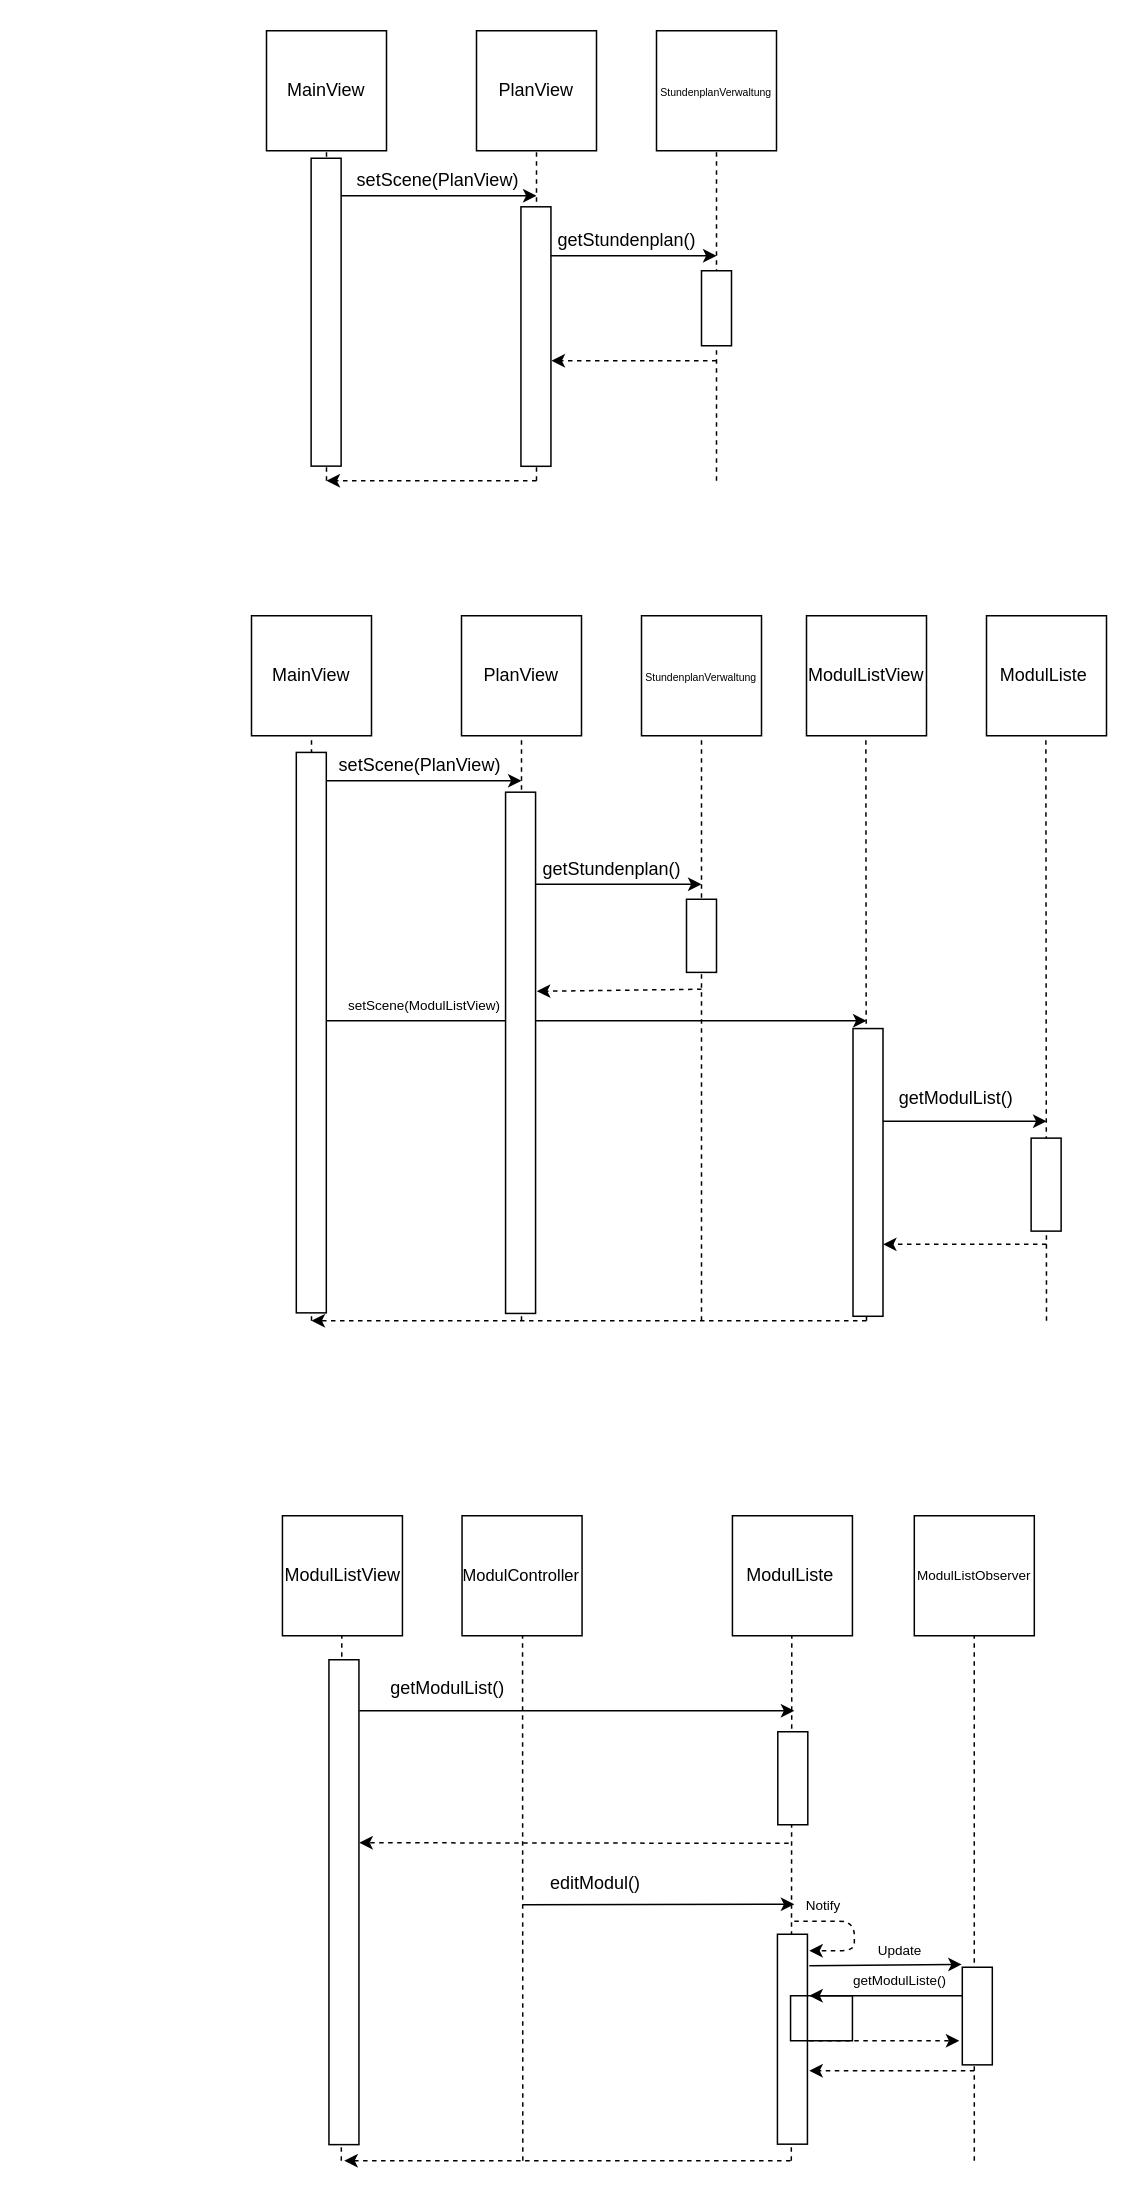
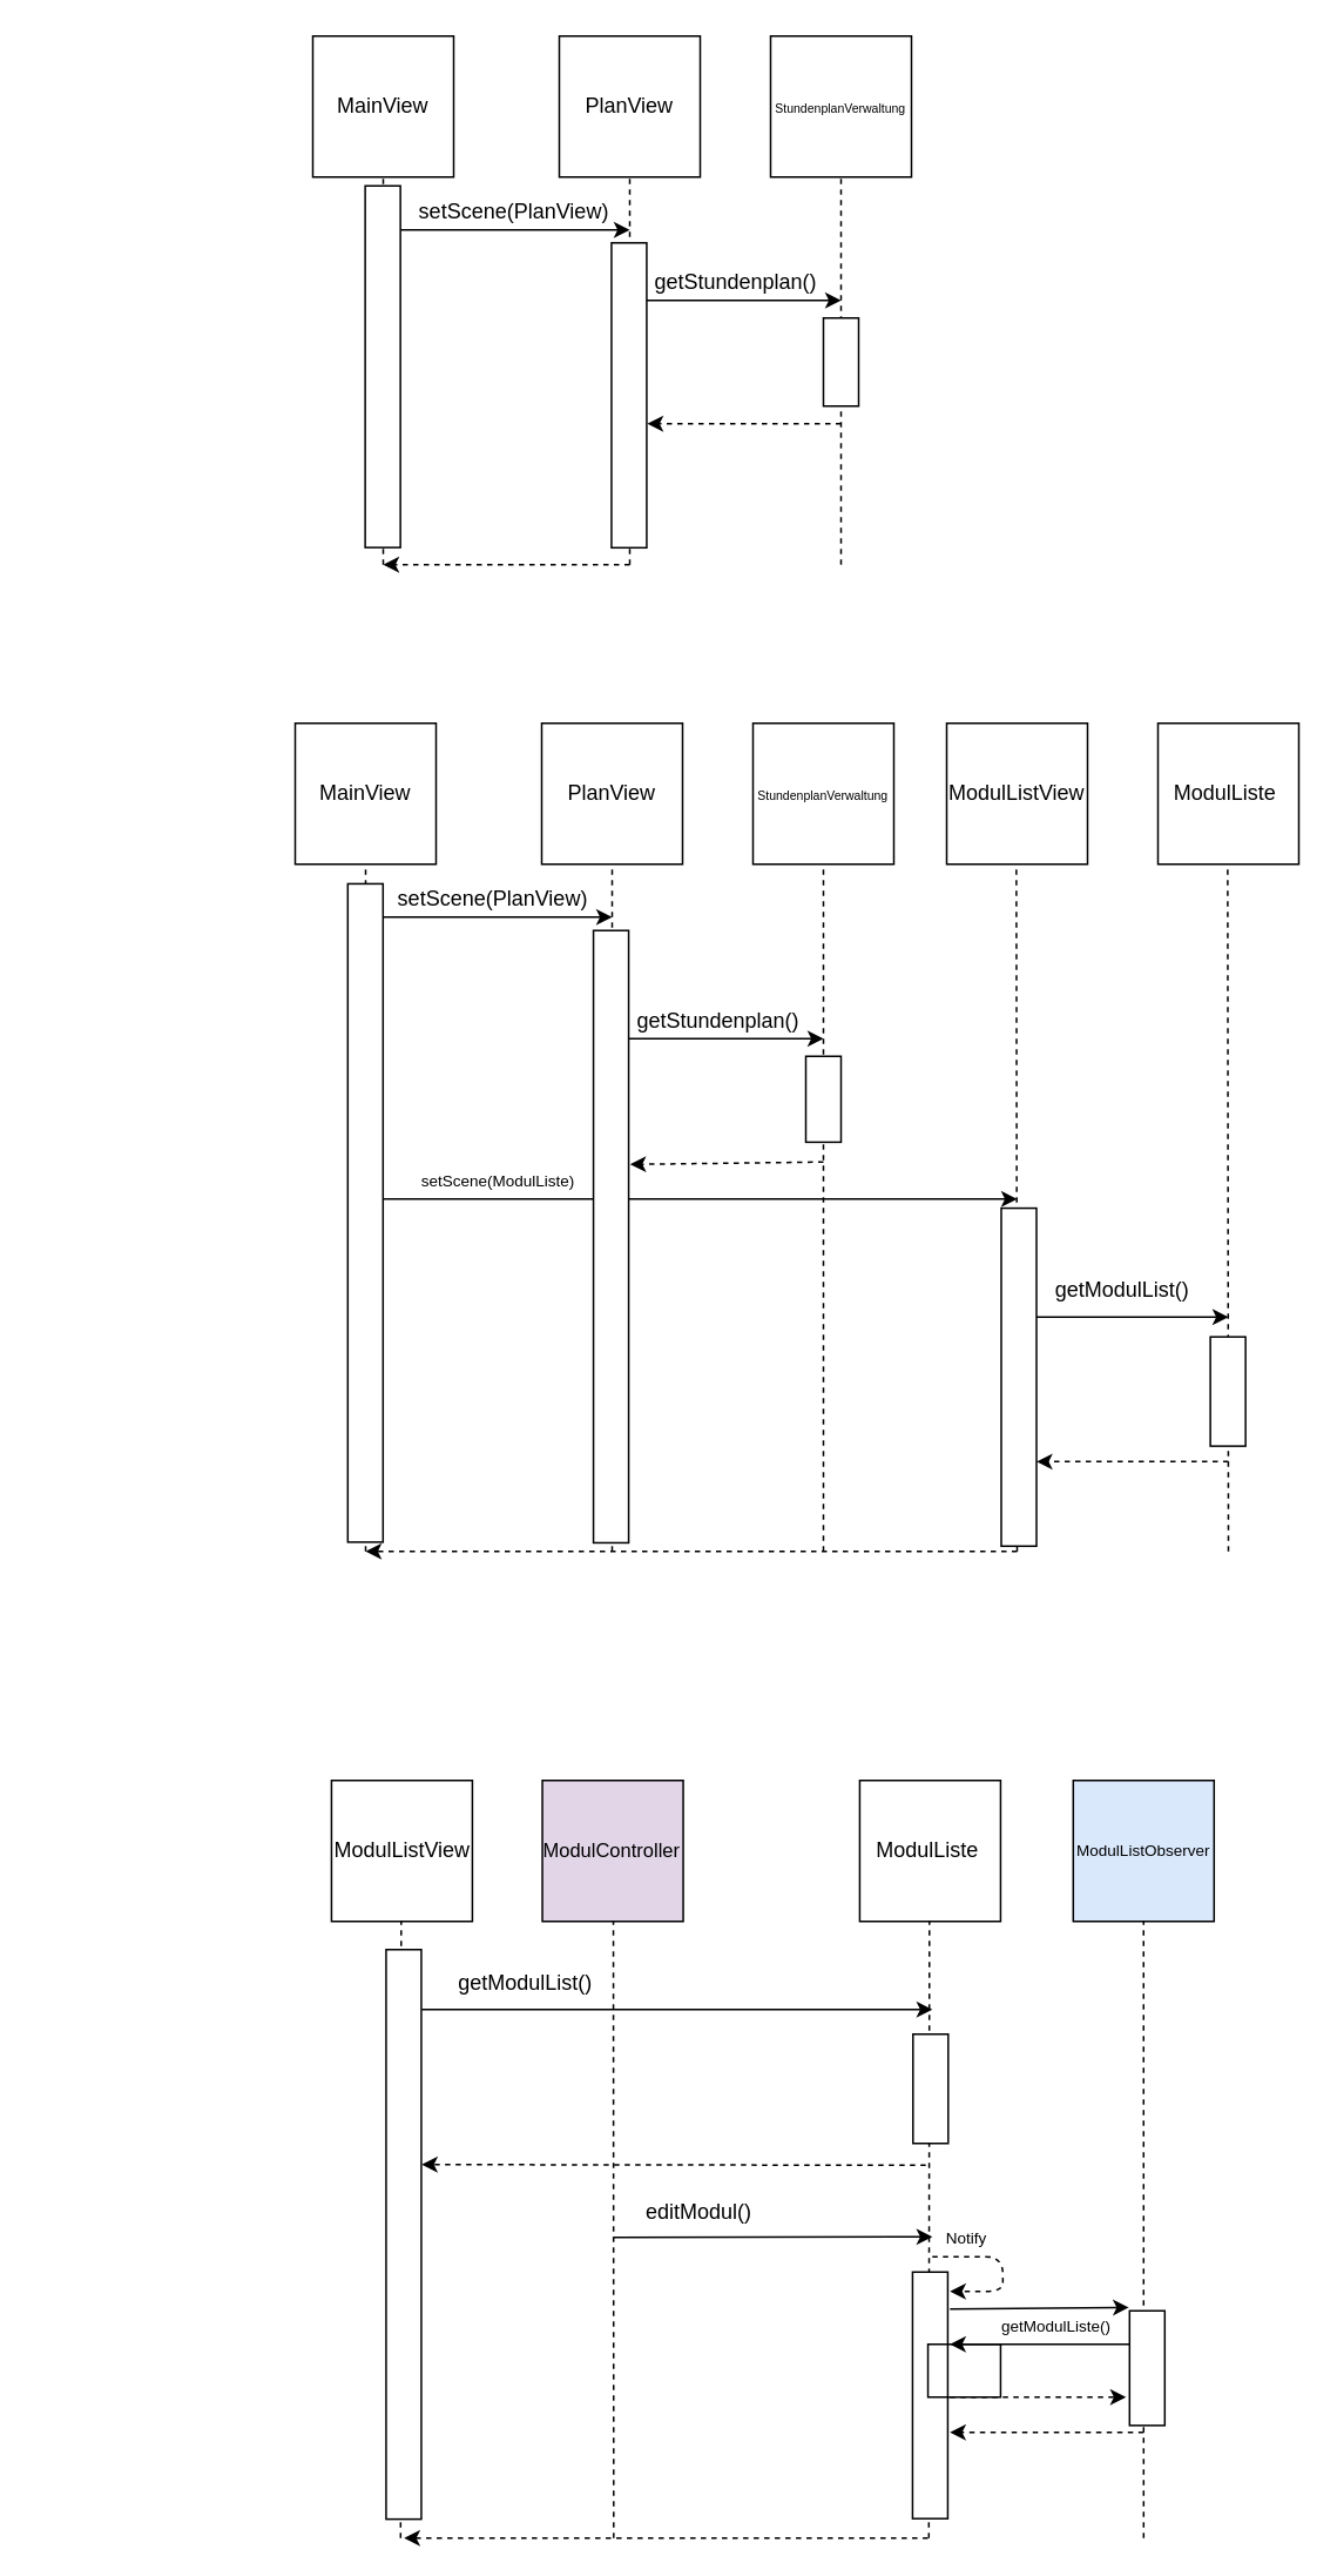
- <mxCell id="30" value="&lt;font style=&quot;font-size: 9px&quot;&gt;setScene(ModulListView)&lt;/font&gt;" style="text;html=1;align=center;verticalAlign=middle;resizable=0;points=[];autosize=1;strokeColor=none;fillColor=none;" vertex="1" parent="1"><mxGeometry x="222" y="659" width="120" height="20" as="geometry" /></mxCell>
+ <mxCell id="30" value="&lt;font style=&quot;font-size: 9px&quot;&gt;setScene(ModulListe)&lt;/font&gt;" style="text;html=1;align=center;verticalAlign=middle;resizable=0;points=[];autosize=1;strokeColor=none;fillColor=none;" vertex="1" parent="1"><mxGeometry x="222" y="659" width="120" height="20" as="geometry" /></mxCell>
- <mxCell id="51" value="ModulController" style="whiteSpace=wrap;html=1;aspect=fixed;fontSize=11;" vertex="1" parent="1"><mxGeometry x="307.37" y="1010" width="80" height="80" as="geometry" /></mxCell>
+ <mxCell id="51" value="ModulController" style="whiteSpace=wrap;html=1;aspect=fixed;fontSize=11;fillColor=#e1d5e7;" vertex="1" parent="1"><mxGeometry x="307.37" y="1010" width="80" height="80" as="geometry" /></mxCell>
- <mxCell id="57" value="ModulListObserver" style="whiteSpace=wrap;html=1;aspect=fixed;fontSize=9;" vertex="1" parent="1"><mxGeometry x="608.87" y="1010" width="80" height="80" as="geometry" /></mxCell>
+ <mxCell id="57" value="ModulListObserver" style="whiteSpace=wrap;html=1;aspect=fixed;fontSize=9;fillColor=#dae8fc;" vertex="1" parent="1"><mxGeometry x="608.87" y="1010" width="80" height="80" as="geometry" /></mxCell>
- <mxCell id="62" value="Update" style="text;html=1;align=center;verticalAlign=middle;resizable=0;points=[];autosize=1;strokeColor=none;fillColor=none;fontSize=9;" vertex="1" parent="1"><mxGeometry x="578.87" y="1290" width="40" height="20" as="geometry" /></mxCell>
